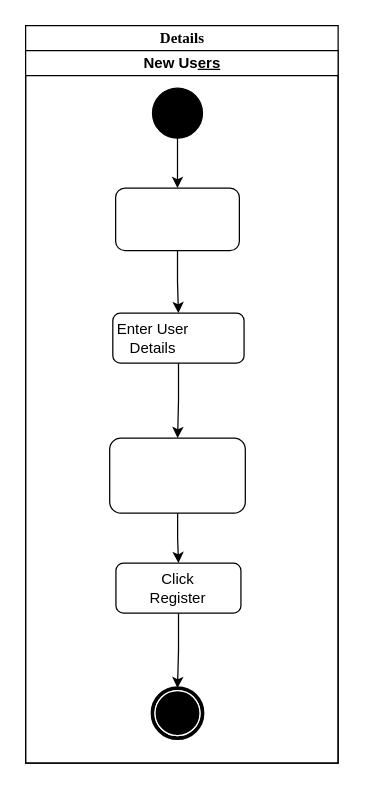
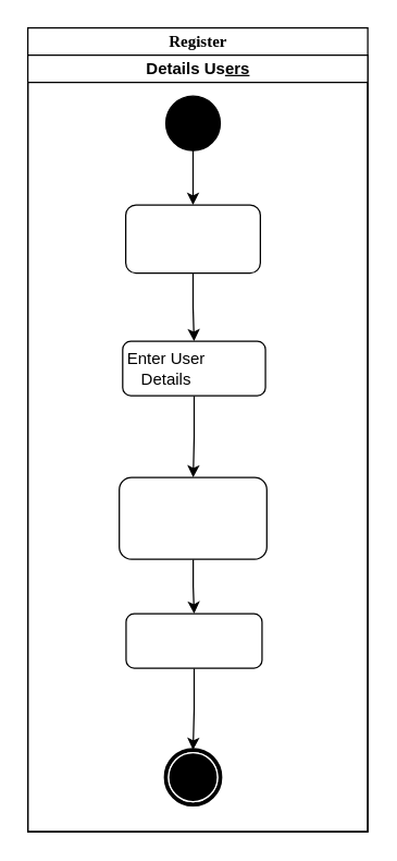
- <mxCell id="2" value="Details" style="swimlane;html=1;childLayout=stackLayout;startSize=20;rounded=0;shadow=0;comic=0;labelBackgroundColor=none;strokeWidth=1;fontFamily=Verdana;fontSize=12;align=center;" parent="1" vertex="1"><mxGeometry x="20" y="20" width="250" height="590" as="geometry" /></mxCell>
+ <mxCell id="2" value="Register" style="swimlane;html=1;childLayout=stackLayout;startSize=20;rounded=0;shadow=0;comic=0;labelBackgroundColor=none;strokeWidth=1;fontFamily=Verdana;fontSize=12;align=center;" parent="1" vertex="1"><mxGeometry x="20" y="20" width="250" height="590" as="geometry" /></mxCell>
- <mxCell id="3" value="New Us&lt;u&gt;ers&lt;/u&gt;" style="swimlane;html=1;startSize=20;" parent="2" vertex="1"><mxGeometry y="20" width="250" height="570" as="geometry" /></mxCell>
+ <mxCell id="3" value="Details Us&lt;u&gt;ers&lt;/u&gt;" style="swimlane;html=1;startSize=20;" parent="2" vertex="1"><mxGeometry y="20" width="250" height="570" as="geometry" /></mxCell>
- <mxCell id="14" value="Click Register" style="text;html=1;align=center;verticalAlign=middle;whiteSpace=wrap;rounded=0;" parent="3" vertex="1"><mxGeometry x="92.25" y="415" width="60" height="30" as="geometry" /></mxCell>
